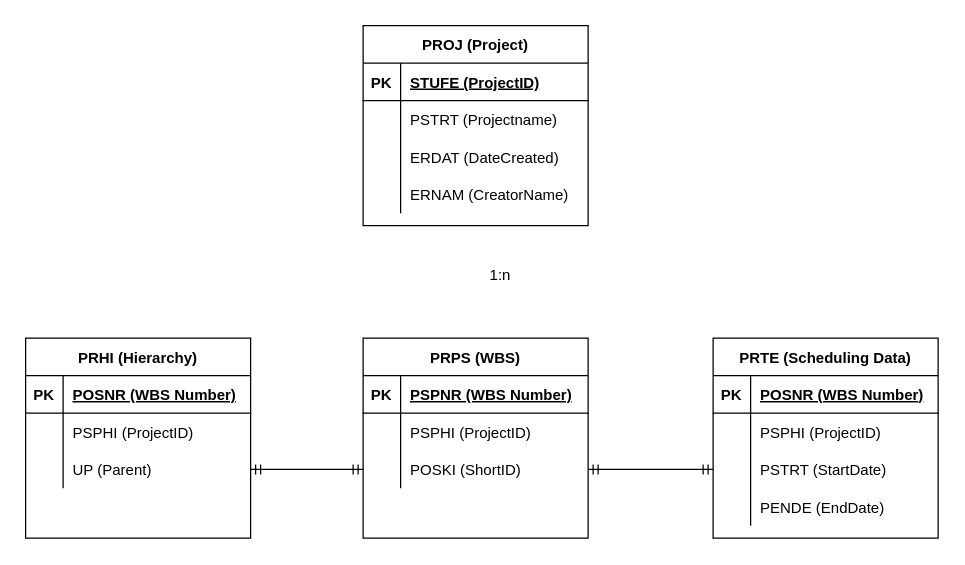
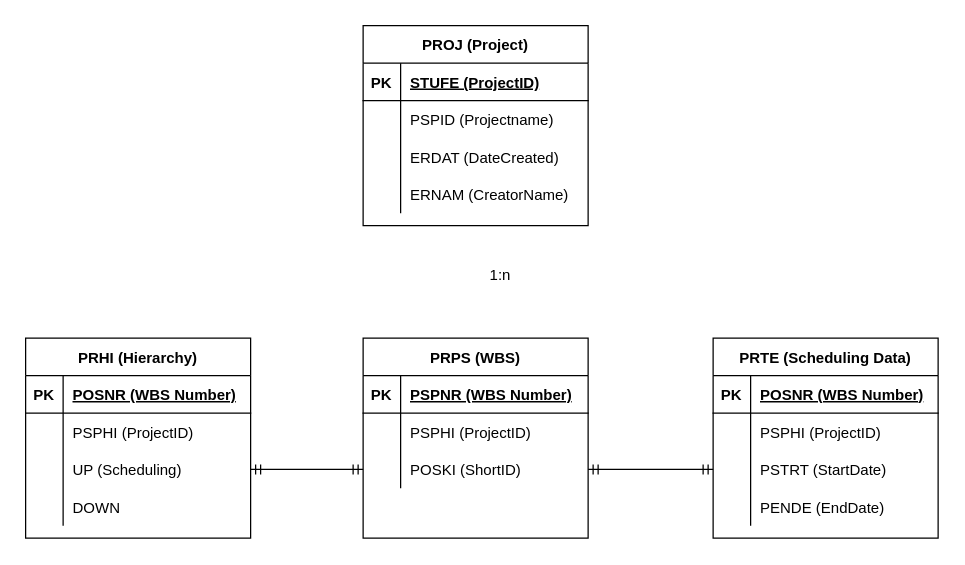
- <mxCell id="8" value="PSTRT (Projectname)" style="shape=partialRectangle;connectable=0;fillColor=none;top=0;left=0;bottom=0;right=0;align=left;spacingLeft=6;overflow=hidden;" vertex="1" parent="6"><mxGeometry x="30" width="150" height="30" as="geometry" /></mxCell>
+ <mxCell id="8" value="PSPID (Projectname)" style="shape=partialRectangle;connectable=0;fillColor=none;top=0;left=0;bottom=0;right=0;align=left;spacingLeft=6;overflow=hidden;" vertex="1" parent="6"><mxGeometry x="30" width="150" height="30" as="geometry" /></mxCell>
- <mxCell id="37" value="UP (Parent)" style="shape=partialRectangle;connectable=0;fillColor=none;top=0;left=0;bottom=0;right=0;align=left;spacingLeft=6;overflow=hidden;" vertex="1" parent="35"><mxGeometry x="30" width="150" height="30" as="geometry" /></mxCell>
+ <mxCell id="37" value="UP (Scheduling)" style="shape=partialRectangle;connectable=0;fillColor=none;top=0;left=0;bottom=0;right=0;align=left;spacingLeft=6;overflow=hidden;" vertex="1" parent="35"><mxGeometry x="30" width="150" height="30" as="geometry" /></mxCell>
+ <mxCell id="40" value="DOWN" style="shape=partialRectangle;connectable=0;fillColor=none;top=0;left=0;bottom=0;right=0;align=left;spacingLeft=6;overflow=hidden;" vertex="1" parent="38"><mxGeometry x="30" width="150" height="30" as="geometry" /></mxCell>
